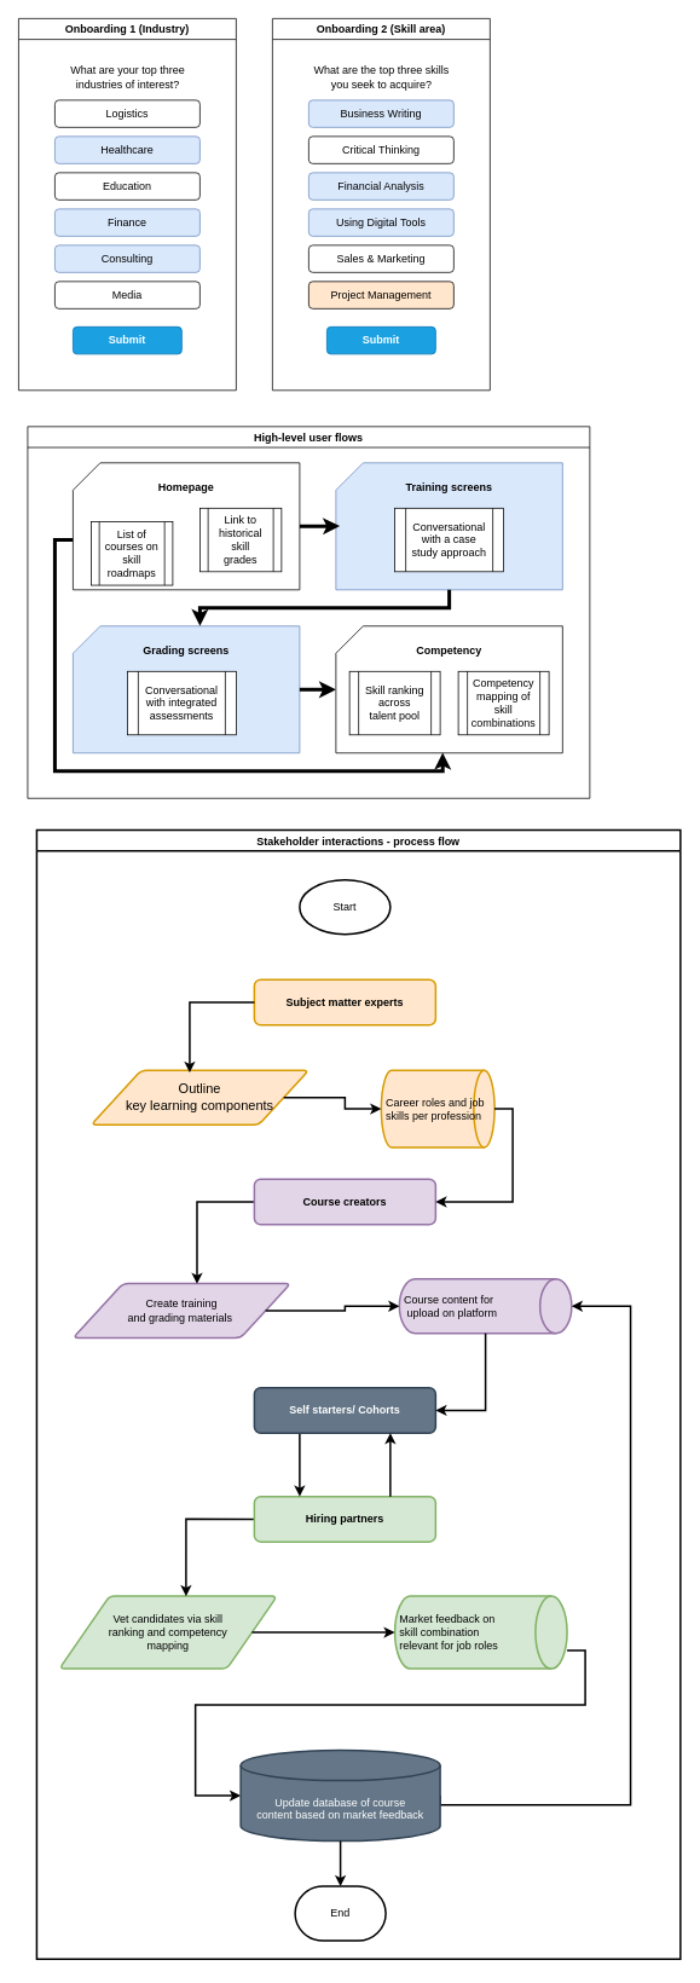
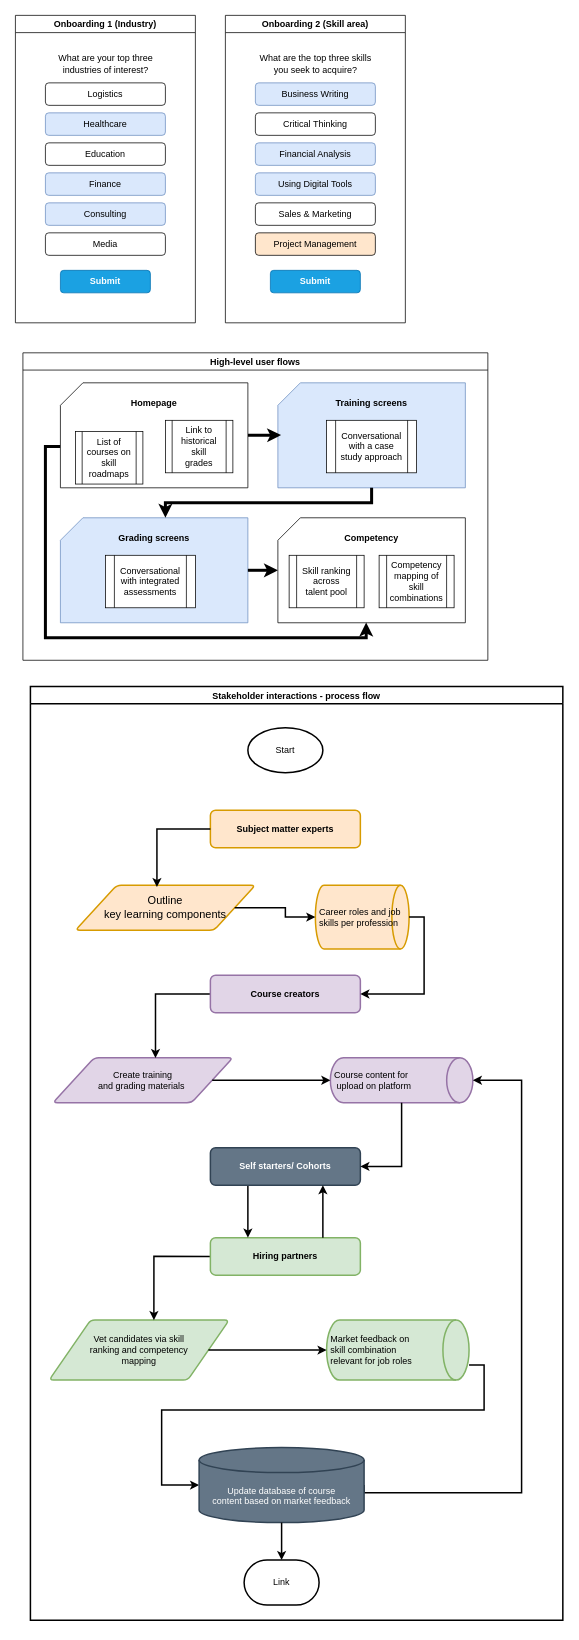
- <mxCell id="58" value="&lt;span lang=&quot;EN-GB&quot;&gt;Create training &lt;br&gt;and grading materials&amp;nbsp;&lt;/span&gt;" style="shape=parallelogram;html=1;strokeWidth=2;perimeter=parallelogramPerimeter;whiteSpace=wrap;rounded=1;arcSize=12;size=0.23;fillColor=#e1d5e7;strokeColor=#9673a6;" parent="51" vertex="1"><mxGeometry x="15.03" y="445" width="240" height="60" as="geometry" /></mxCell>
+ <mxCell id="58" value="&lt;span lang=&quot;EN-GB&quot;&gt;Create training &lt;br&gt;and grading materials&amp;nbsp;&lt;/span&gt;" style="shape=parallelogram;html=1;strokeWidth=2;perimeter=parallelogramPerimeter;whiteSpace=wrap;rounded=1;arcSize=12;size=0.23;fillColor=#e1d5e7;strokeColor=#9673a6;" parent="51" vertex="1"><mxGeometry x="5.03" y="440" width="240" height="60" as="geometry" /></mxCell>
- <mxCell id="72" value="&lt;font color=&quot;#000000&quot;&gt;End&lt;/font&gt;" style="strokeWidth=2;html=1;shape=mxgraph.flowchart.terminator;whiteSpace=wrap;fontColor=#FFFFFF;" parent="51" vertex="1"><mxGeometry x="260" y="1109.93" width="100" height="60" as="geometry" /></mxCell>
+ <mxCell id="72" value="&lt;font color=&quot;#000000&quot;&gt;Link&lt;/font&gt;" style="strokeWidth=2;html=1;shape=mxgraph.flowchart.terminator;whiteSpace=wrap;fontColor=#FFFFFF;" parent="51" vertex="1"><mxGeometry x="260" y="1109.93" width="100" height="60" as="geometry" /></mxCell>
